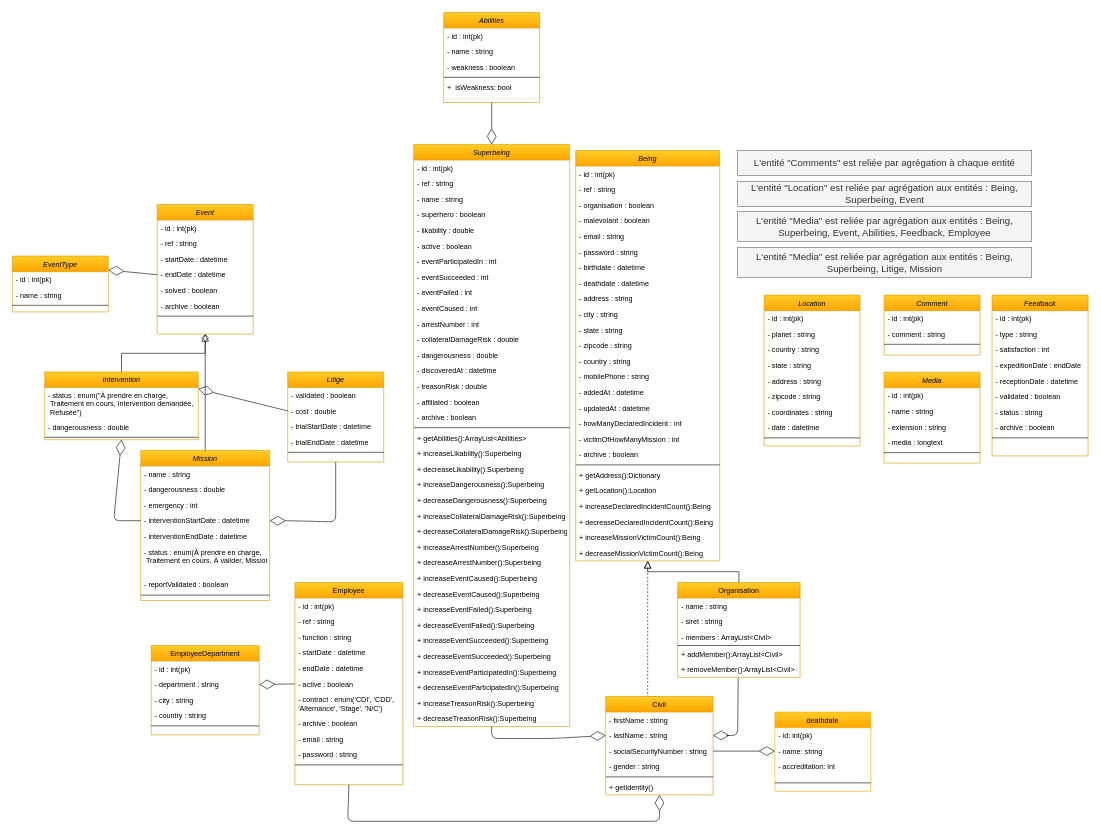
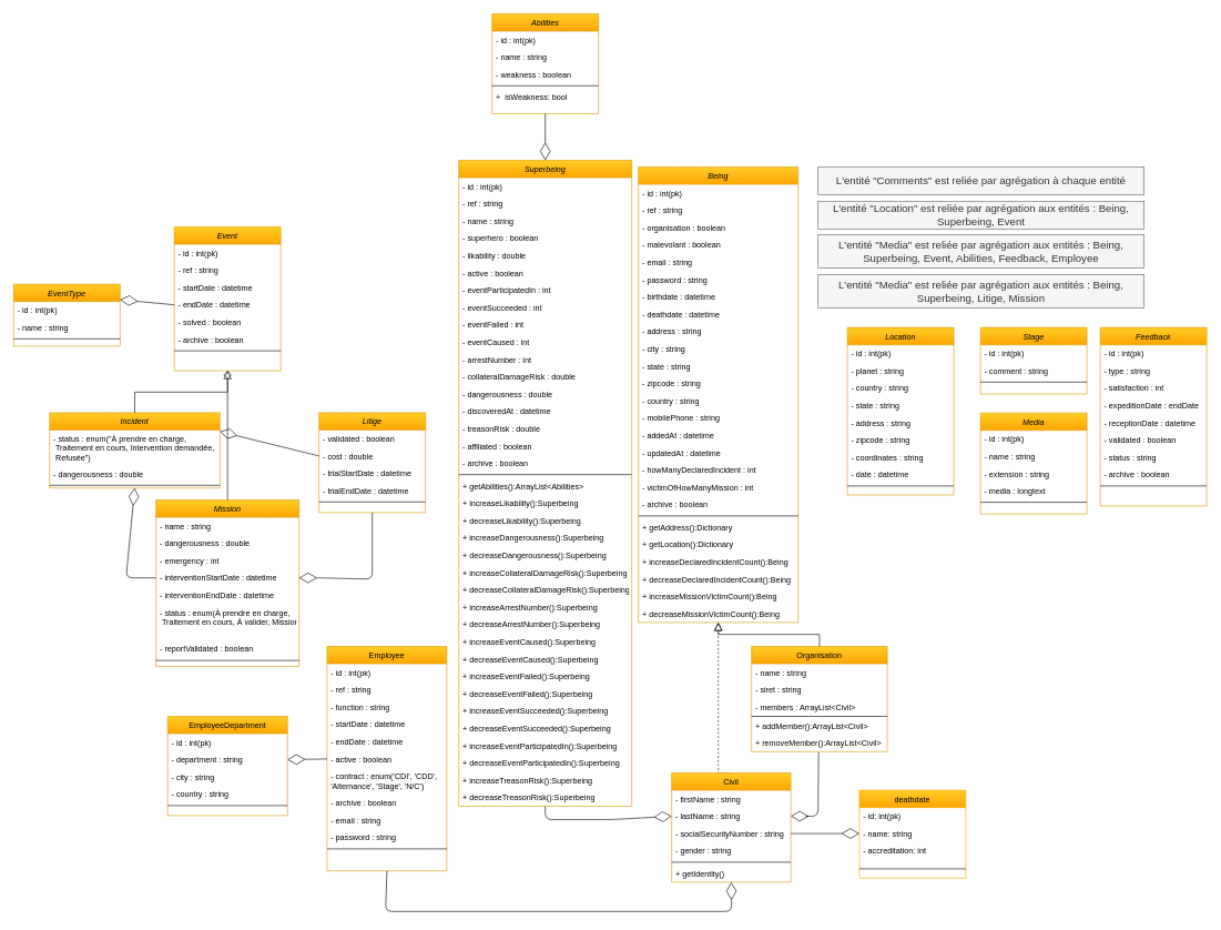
- <mxCell id="67" value="Comment" style="swimlane;fontStyle=2;align=center;verticalAlign=top;childLayout=stackLayout;horizontal=1;startSize=26;horizontalStack=0;resizeParent=1;resizeLast=0;collapsible=1;marginBottom=0;rounded=0;shadow=0;strokeWidth=1;gradientColor=#ffa500;fillColor=#ffcd28;strokeColor=#d79b00;" parent="1" vertex="1"><mxGeometry x="1473" y="491" width="160" height="100" as="geometry"><mxRectangle x="230" y="140" width="160" height="26" as="alternateBounds" /></mxGeometry></mxCell>
+ <mxCell id="67" value="Stage" style="swimlane;fontStyle=2;align=center;verticalAlign=top;childLayout=stackLayout;horizontal=1;startSize=26;horizontalStack=0;resizeParent=1;resizeLast=0;collapsible=1;marginBottom=0;rounded=0;shadow=0;strokeWidth=1;gradientColor=#ffa500;fillColor=#ffcd28;strokeColor=#d79b00;" parent="1" vertex="1"><mxGeometry x="1473" y="491" width="160" height="100" as="geometry"><mxRectangle x="230" y="140" width="160" height="26" as="alternateBounds" /></mxGeometry></mxCell>
- <mxCell id="93" value="Intervention" style="swimlane;fontStyle=2;align=center;verticalAlign=top;childLayout=stackLayout;horizontal=1;startSize=26;horizontalStack=0;resizeParent=1;resizeLast=0;collapsible=1;marginBottom=0;rounded=0;shadow=0;strokeWidth=1;gradientColor=#ffa500;fillColor=#ffcd28;strokeColor=#d79b00;" parent="1" vertex="1"><mxGeometry x="74" y="619" width="256" height="113" as="geometry"><mxRectangle x="230" y="140" width="160" height="26" as="alternateBounds" /></mxGeometry></mxCell>
+ <mxCell id="93" value="Incident" style="swimlane;fontStyle=2;align=center;verticalAlign=top;childLayout=stackLayout;horizontal=1;startSize=26;horizontalStack=0;resizeParent=1;resizeLast=0;collapsible=1;marginBottom=0;rounded=0;shadow=0;strokeWidth=1;gradientColor=#ffa500;fillColor=#ffcd28;strokeColor=#d79b00;" parent="1" vertex="1"><mxGeometry x="74" y="619" width="256" height="113" as="geometry"><mxRectangle x="230" y="140" width="160" height="26" as="alternateBounds" /></mxGeometry></mxCell>
- <mxCell id="134" value="+ getLocation():Location" style="text;align=left;verticalAlign=top;spacingLeft=4;spacingRight=4;overflow=hidden;rotatable=0;points=[[0,0.5],[1,0.5]];portConstraint=eastwest;rounded=0;shadow=0;html=0;" parent="112" vertex="1"><mxGeometry y="554" width="240" height="26" as="geometry" /></mxCell>
+ <mxCell id="134" value="+ getLocation():Dictionary" style="text;align=left;verticalAlign=top;spacingLeft=4;spacingRight=4;overflow=hidden;rotatable=0;points=[[0,0.5],[1,0.5]];portConstraint=eastwest;rounded=0;shadow=0;html=0;" parent="112" vertex="1"><mxGeometry y="554" width="240" height="26" as="geometry" /></mxCell>
